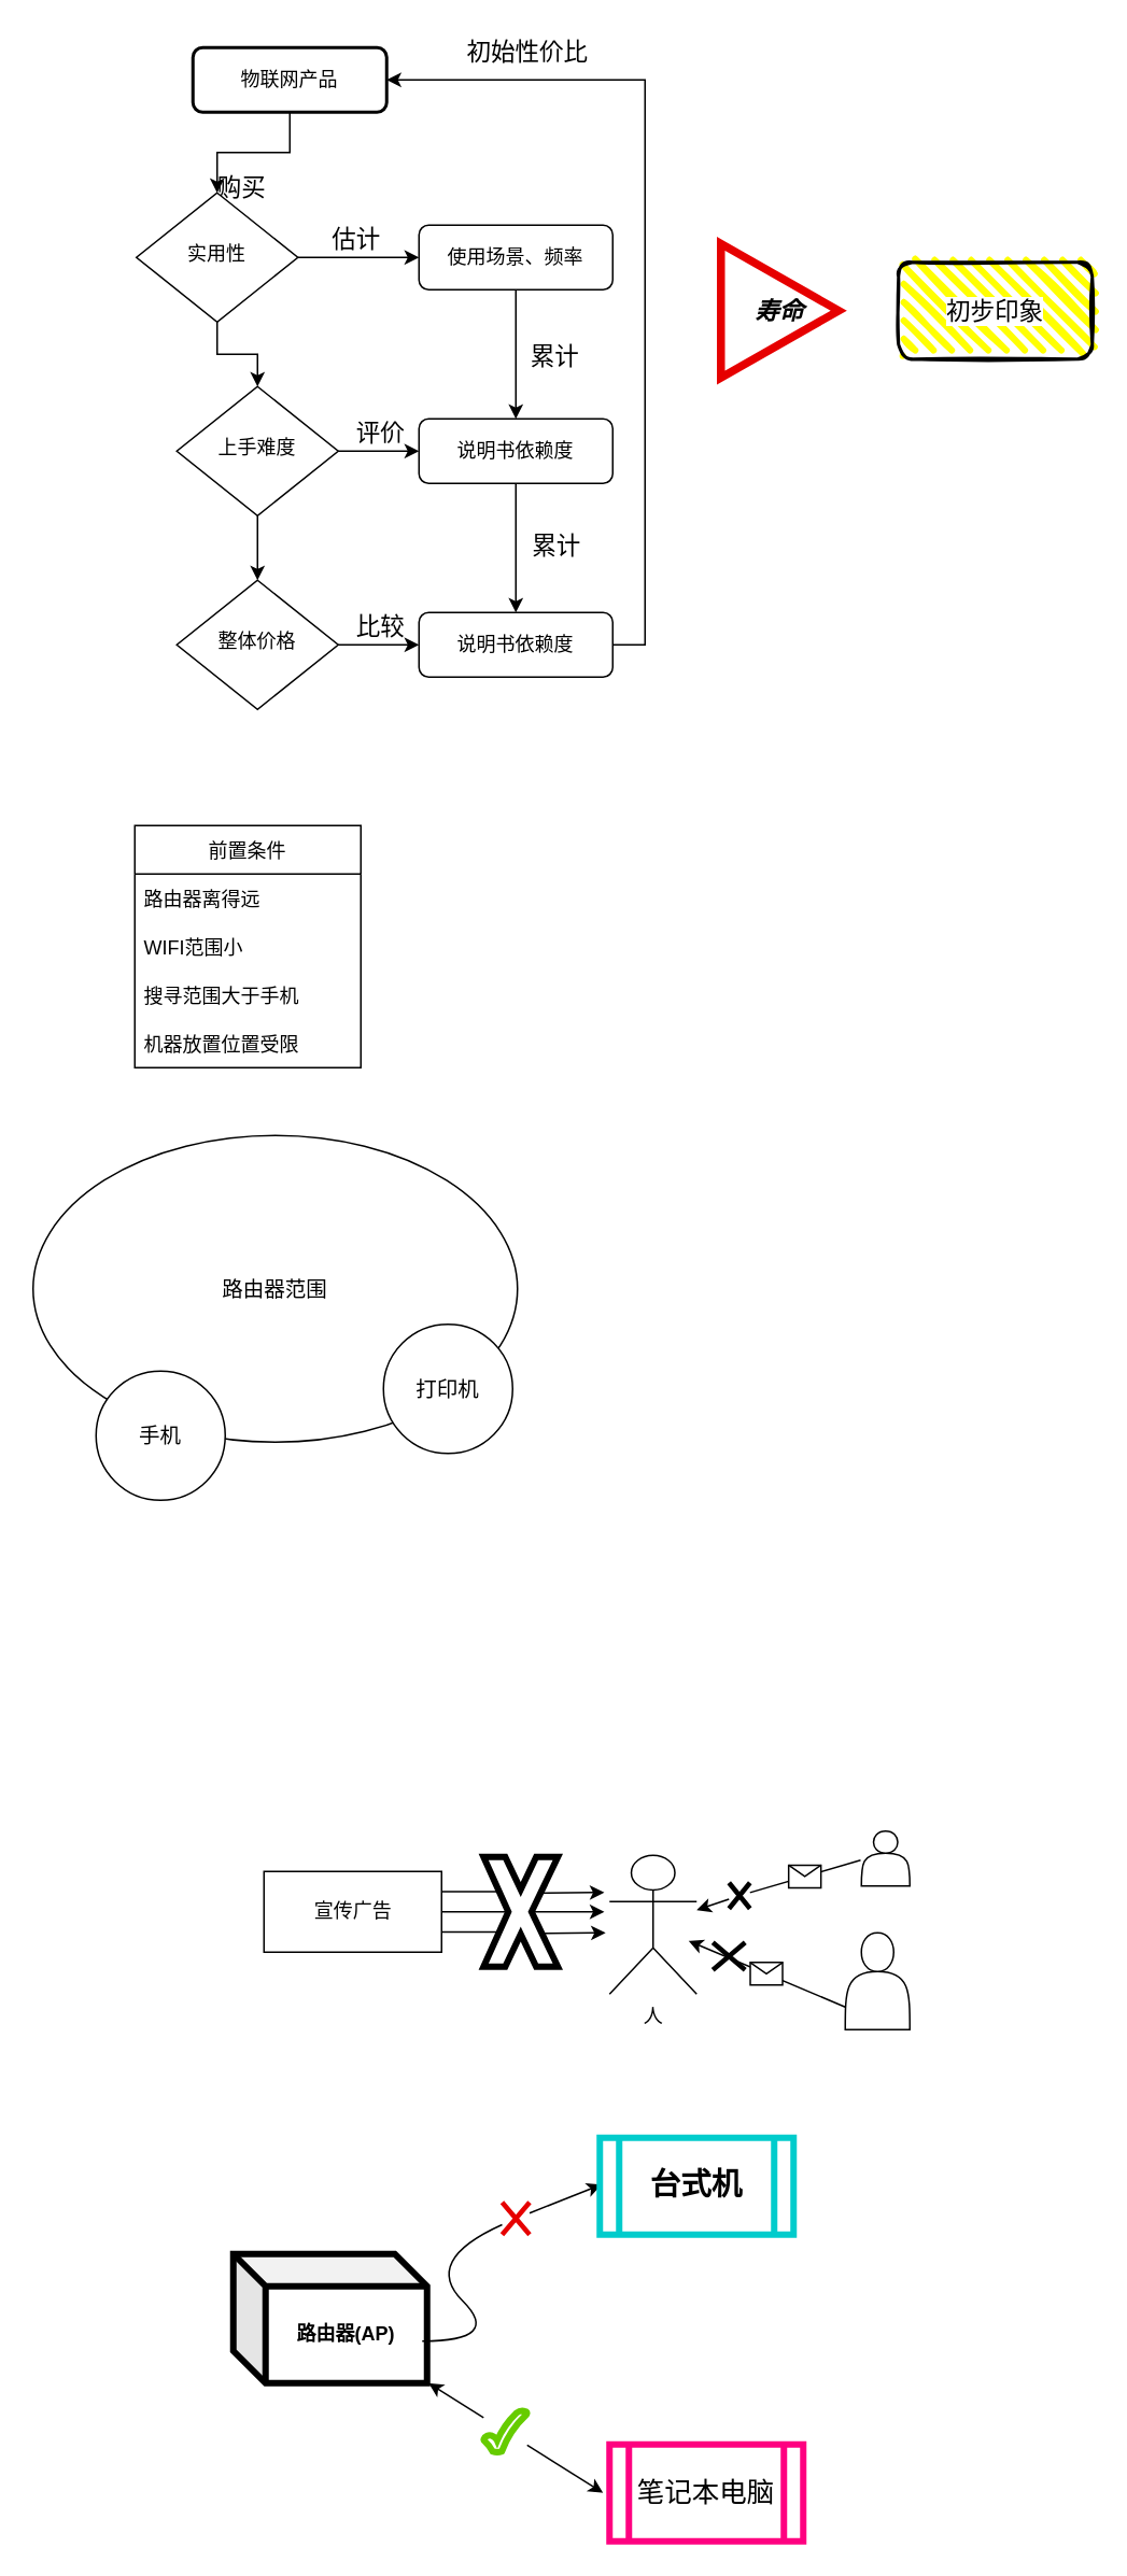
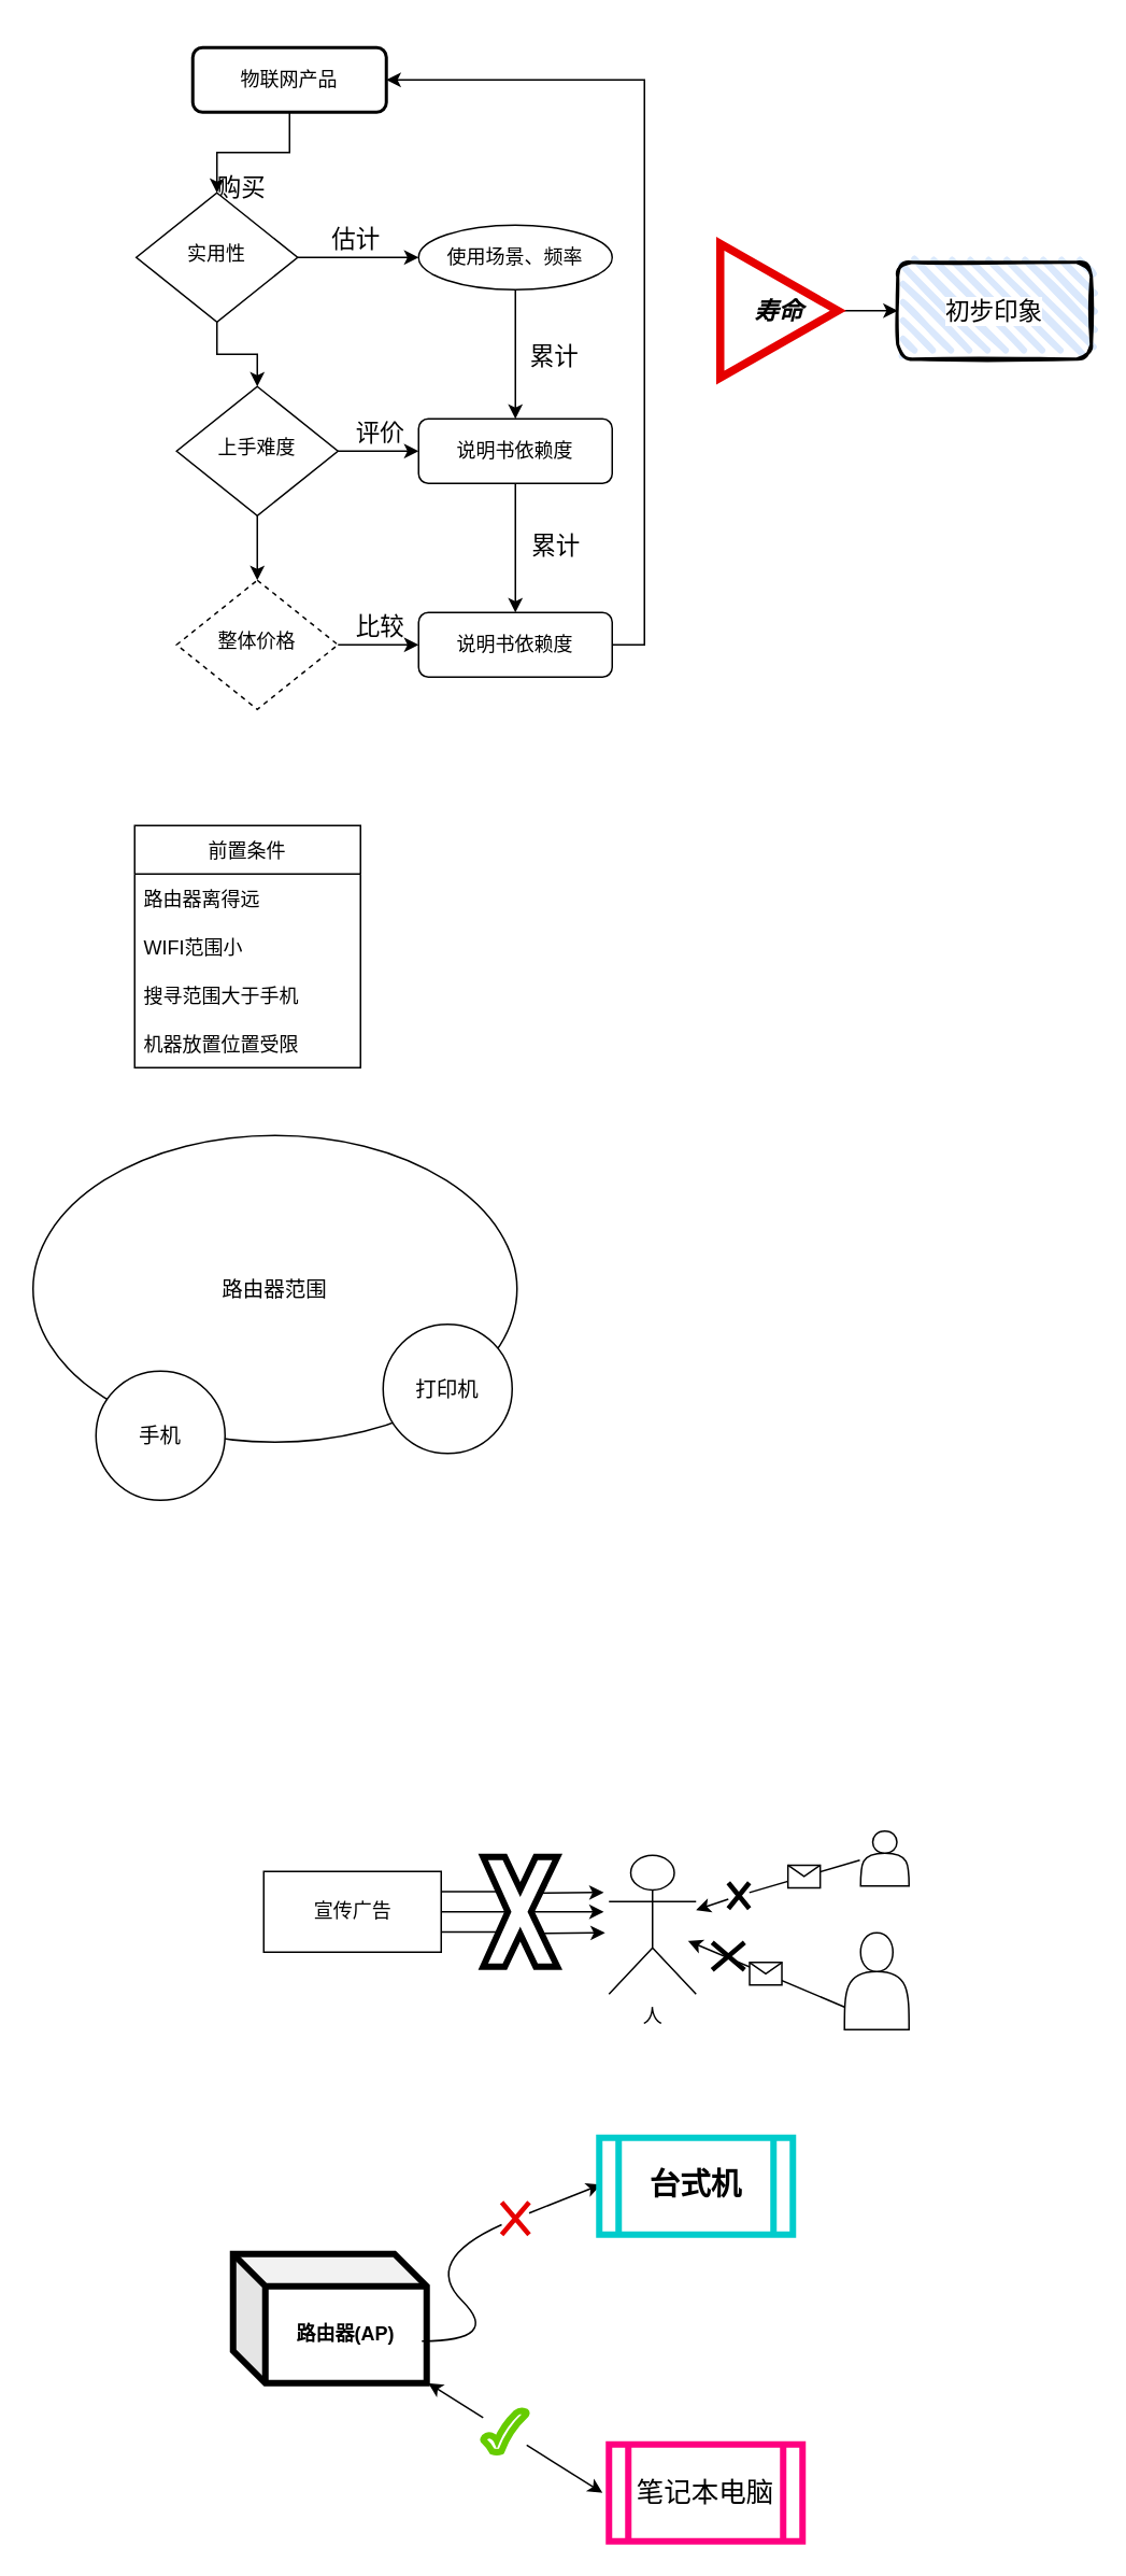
- <mxCell id="19" value="初始性价比" style="text;html=1;align=center;verticalAlign=middle;resizable=0;points=[];autosize=1;strokeColor=none;fillColor=none;fontSize=15;fontColor=#000000;" parent="1" vertex="1"><mxGeometry x="283" y="20" width="85" height="22" as="geometry" /></mxCell>
- <mxCell id="9" value="使用场景、频率" style="rounded=1;whiteSpace=wrap;html=1;fontSize=12;glass=0;strokeWidth=1;shadow=0;" parent="1" vertex="1"><mxGeometry x="259" y="139" width="120" height="40" as="geometry" /></mxCell>
+ <mxCell id="9" value="使用场景、频率" style="ellipse;whiteSpace=wrap;html=1;fontSize=12;glass=0;strokeWidth=1;shadow=0;" parent="1" vertex="1"><mxGeometry x="259" y="139" width="120" height="40" as="geometry" /></mxCell>
+ <mxCell id="20" style="edgeStyle=orthogonalEdgeStyle;rounded=0;orthogonalLoop=1;jettySize=auto;html=1;exitX=1;exitY=0.5;exitDx=0;exitDy=0;entryX=0;entryY=0.5;entryDx=0;entryDy=0;labelBackgroundColor=none;fontSize=15;fontColor=#000000;strokeColor=default;" parent="1" source="21" target="22" edge="1"><mxGeometry relative="1" as="geometry" /></mxCell>
- <mxCell id="22" value="初步印象" style="rounded=1;whiteSpace=wrap;html=1;strokeWidth=2;fillWeight=4;hachureGap=8;hachureAngle=45;fillColor=#FFFF00;sketch=1;labelBackgroundColor=default;fontSize=15;fontColor=#000000;" parent="1" vertex="1"><mxGeometry x="556" y="162" width="120" height="60" as="geometry" /></mxCell>
+ <mxCell id="22" value="初步印象" style="rounded=1;whiteSpace=wrap;html=1;strokeWidth=2;fillWeight=4;hachureGap=8;hachureAngle=45;fillColor=#dae8fc;sketch=1;labelBackgroundColor=default;fontSize=15;fontColor=#000000;" parent="1" vertex="1"><mxGeometry x="556" y="162" width="120" height="60" as="geometry" /></mxCell>
- <mxCell id="16" value="整体价格" style="rhombus;whiteSpace=wrap;html=1;shadow=0;fontFamily=Helvetica;fontSize=12;align=center;strokeWidth=1;spacing=6;spacingTop=-4;" parent="1" vertex="1"><mxGeometry x="109" y="359" width="100" height="80" as="geometry" /></mxCell>
+ <mxCell id="16" value="整体价格" style="rhombus;whiteSpace=wrap;html=1;shadow=0;fontFamily=Helvetica;fontSize=12;align=center;strokeWidth=1;spacing=6;spacingTop=-4;dashed=1;" parent="1" vertex="1"><mxGeometry x="109" y="359" width="100" height="80" as="geometry" /></mxCell>
